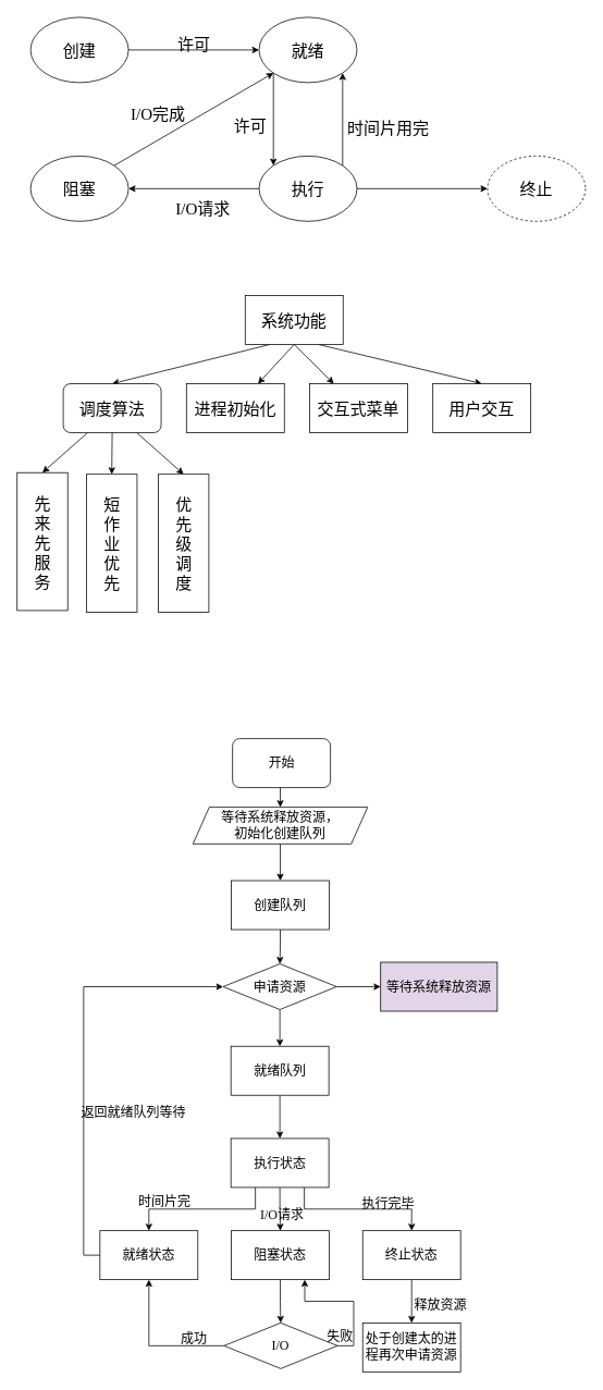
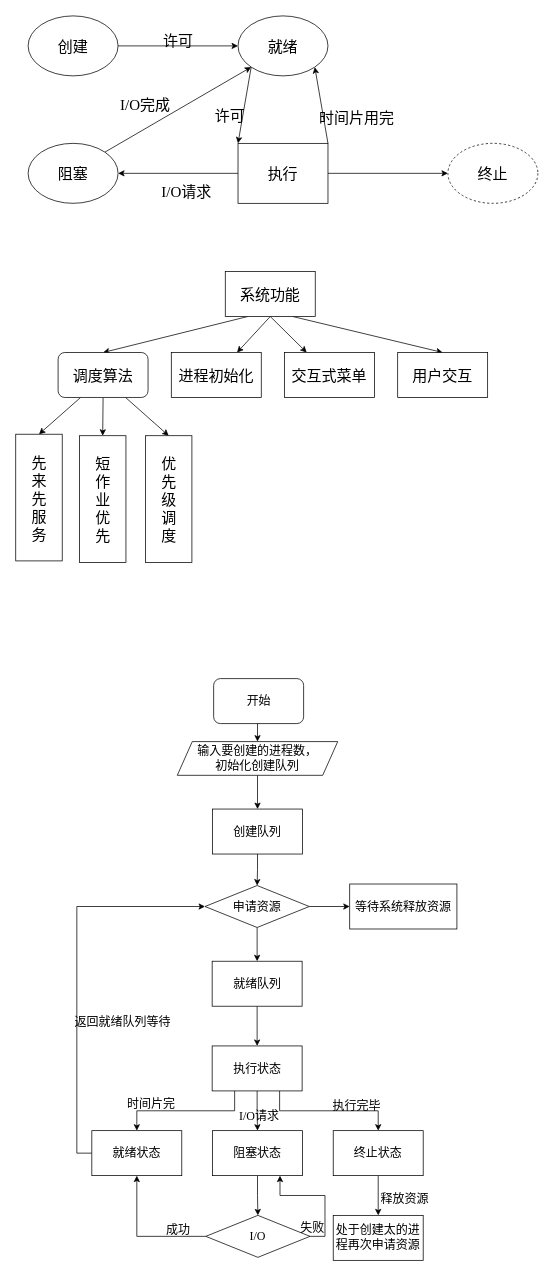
- <mxCell id="11" value="&lt;font style=&quot;font-size: 20px;&quot; face=&quot;Hei&quot;&gt;执行&lt;/font&gt;" style="ellipse;whiteSpace=wrap;html=1;" vertex="1" parent="1"><mxGeometry x="317" y="190" width="120" height="80" as="geometry" /></mxCell>
+ <mxCell id="11" value="&lt;font style=&quot;font-size: 20px;&quot; face=&quot;Hei&quot;&gt;执行&lt;/font&gt;" style="whiteSpace=wrap;html=1;rounded=0;" vertex="1" parent="1"><mxGeometry x="317" y="190" width="120" height="80" as="geometry" /></mxCell>
- <mxCell id="36" value="等待系统释放资源，&lt;br style=&quot;font-size: 16px;&quot;&gt;初始化创建队列" style="shape=parallelogram;perimeter=parallelogramPerimeter;whiteSpace=wrap;html=1;fixedSize=1;fontFamily=Hei;fontSize=16;" vertex="1" parent="1"><mxGeometry x="236" y="988" width="214" height="45" as="geometry" /></mxCell>
+ <mxCell id="36" value="输入要创建的进程数，&lt;br style=&quot;font-size: 16px;&quot;&gt;初始化创建队列" style="shape=parallelogram;perimeter=parallelogramPerimeter;whiteSpace=wrap;html=1;fixedSize=1;fontFamily=Hei;fontSize=16;" vertex="1" parent="1"><mxGeometry x="236" y="988" width="214" height="45" as="geometry" /></mxCell>
- <mxCell id="42" value="等待系统释放资源" style="rounded=0;whiteSpace=wrap;html=1;fontFamily=Hei;fontSize=16;fillColor=#e1d5e7;" vertex="1" parent="1"><mxGeometry x="466" y="1178" width="143" height="60" as="geometry" /></mxCell>
+ <mxCell id="42" value="等待系统释放资源" style="rounded=0;whiteSpace=wrap;html=1;fontFamily=Hei;fontSize=16;" vertex="1" parent="1"><mxGeometry x="466" y="1178" width="143" height="60" as="geometry" /></mxCell>
